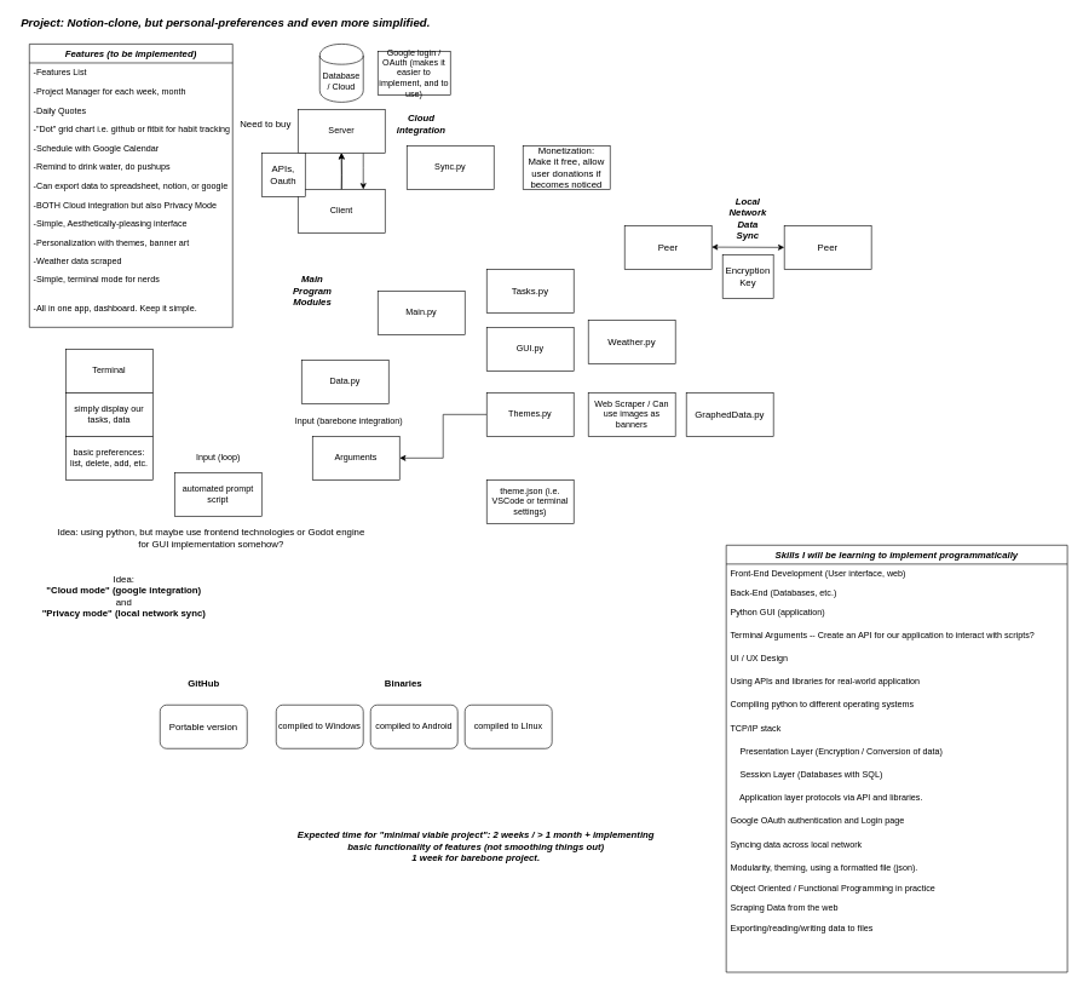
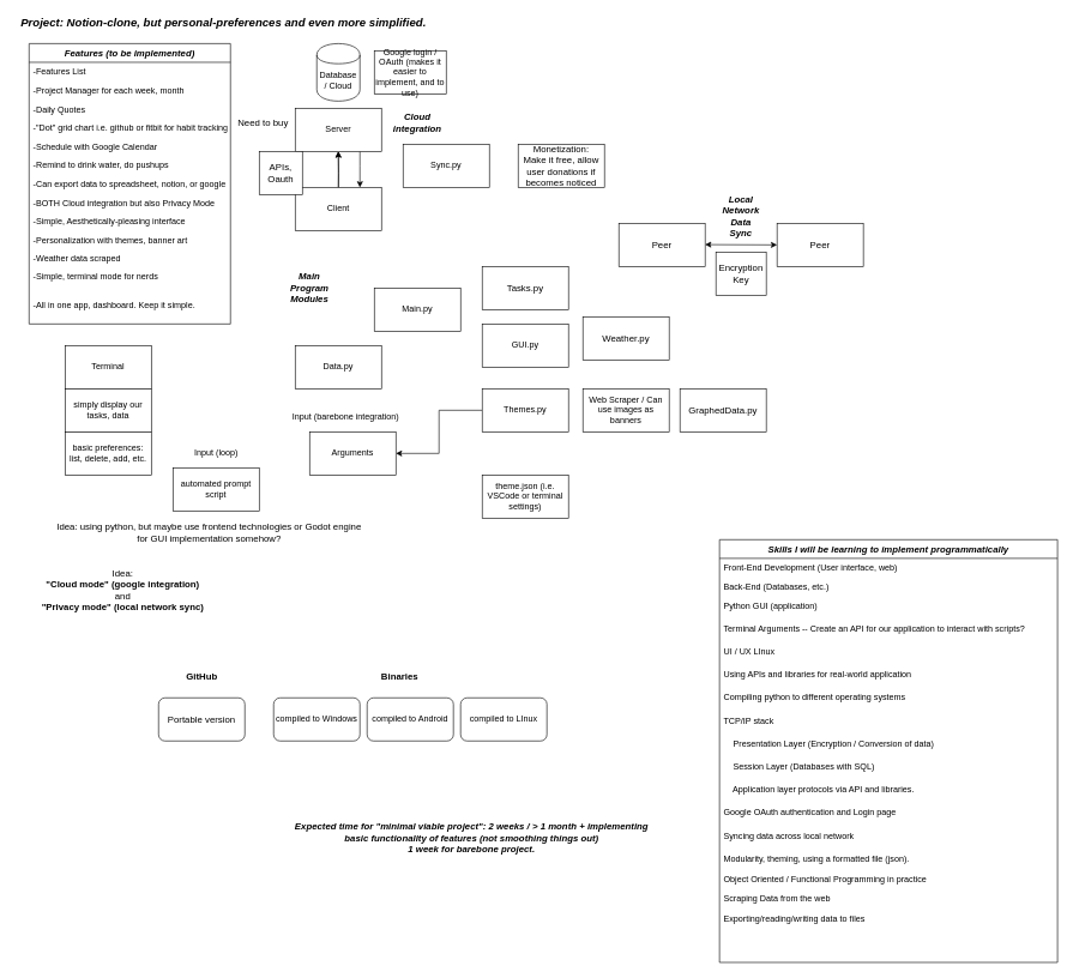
- <mxCell id="15" value="Data.py" style="whiteSpace=wrap;html=1;" vertex="1" parent="1"><mxGeometry x="415" y="495" width="120" height="60" as="geometry" /></mxCell>
+ <mxCell id="15" value="Data.py" style="whiteSpace=wrap;html=1;" vertex="1" parent="1"><mxGeometry x="410" y="480" width="120" height="60" as="geometry" /></mxCell>
- <mxCell id="55" value="UI / UX Design" style="text;strokeColor=none;fillColor=none;align=left;verticalAlign=top;spacingLeft=4;spacingRight=4;overflow=hidden;rotatable=0;points=[[0,0.5],[1,0.5]];portConstraint=eastwest;" vertex="1" parent="50"><mxGeometry y="142" width="470" height="32" as="geometry" /></mxCell>
+ <mxCell id="55" value="UI / UX LInux" style="text;strokeColor=none;fillColor=none;align=left;verticalAlign=top;spacingLeft=4;spacingRight=4;overflow=hidden;rotatable=0;points=[[0,0.5],[1,0.5]];portConstraint=eastwest;" vertex="1" parent="50"><mxGeometry y="142" width="470" height="32" as="geometry" /></mxCell>
